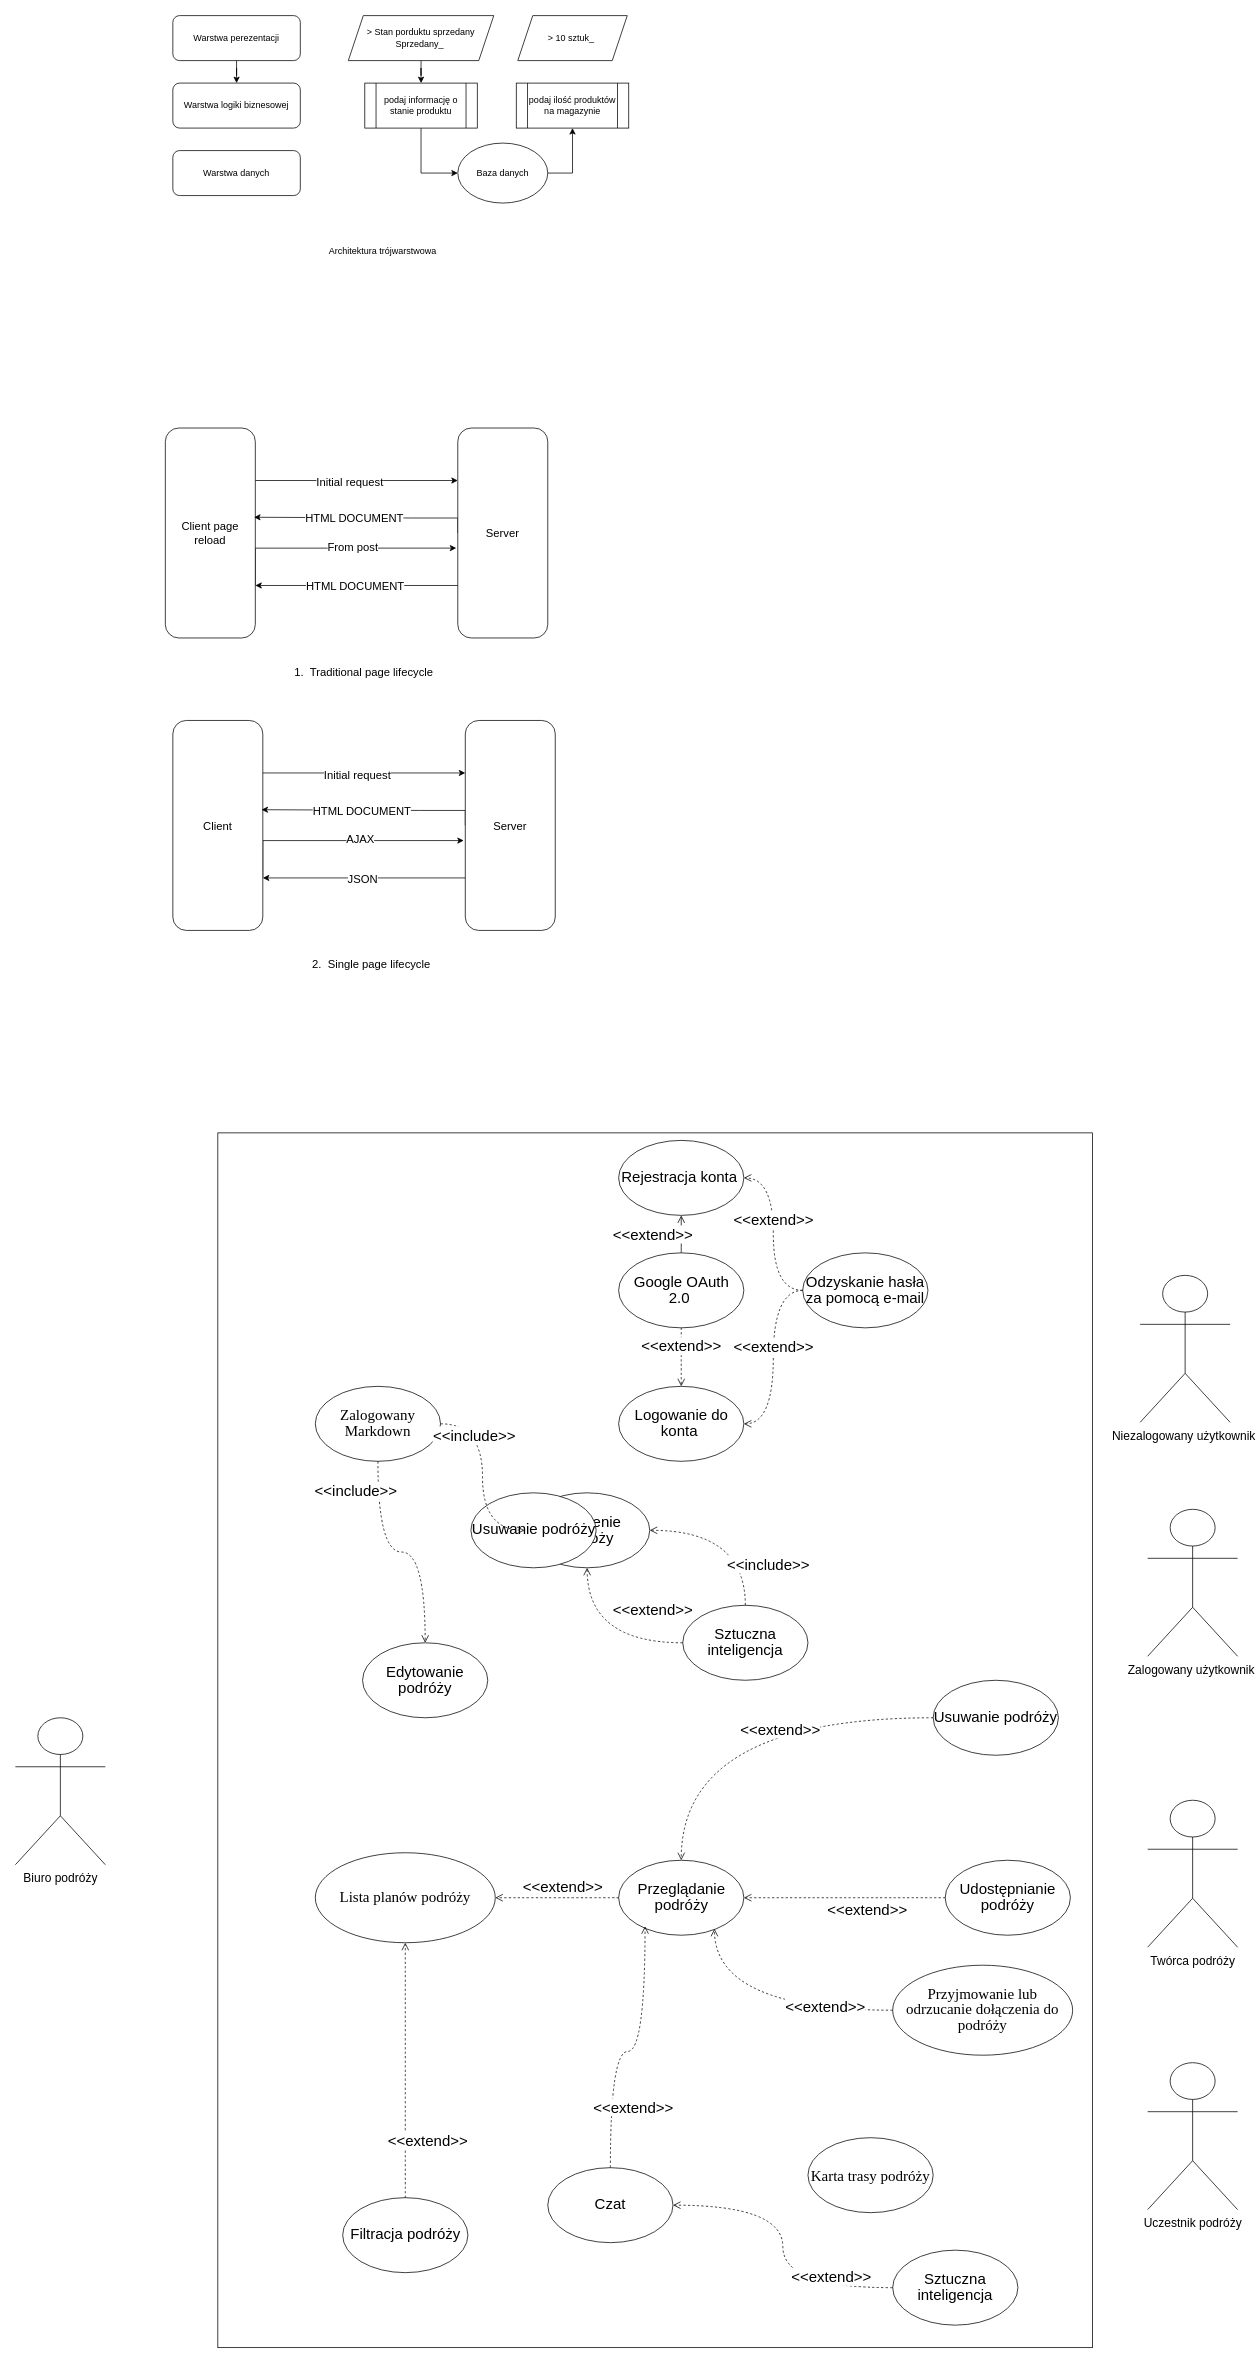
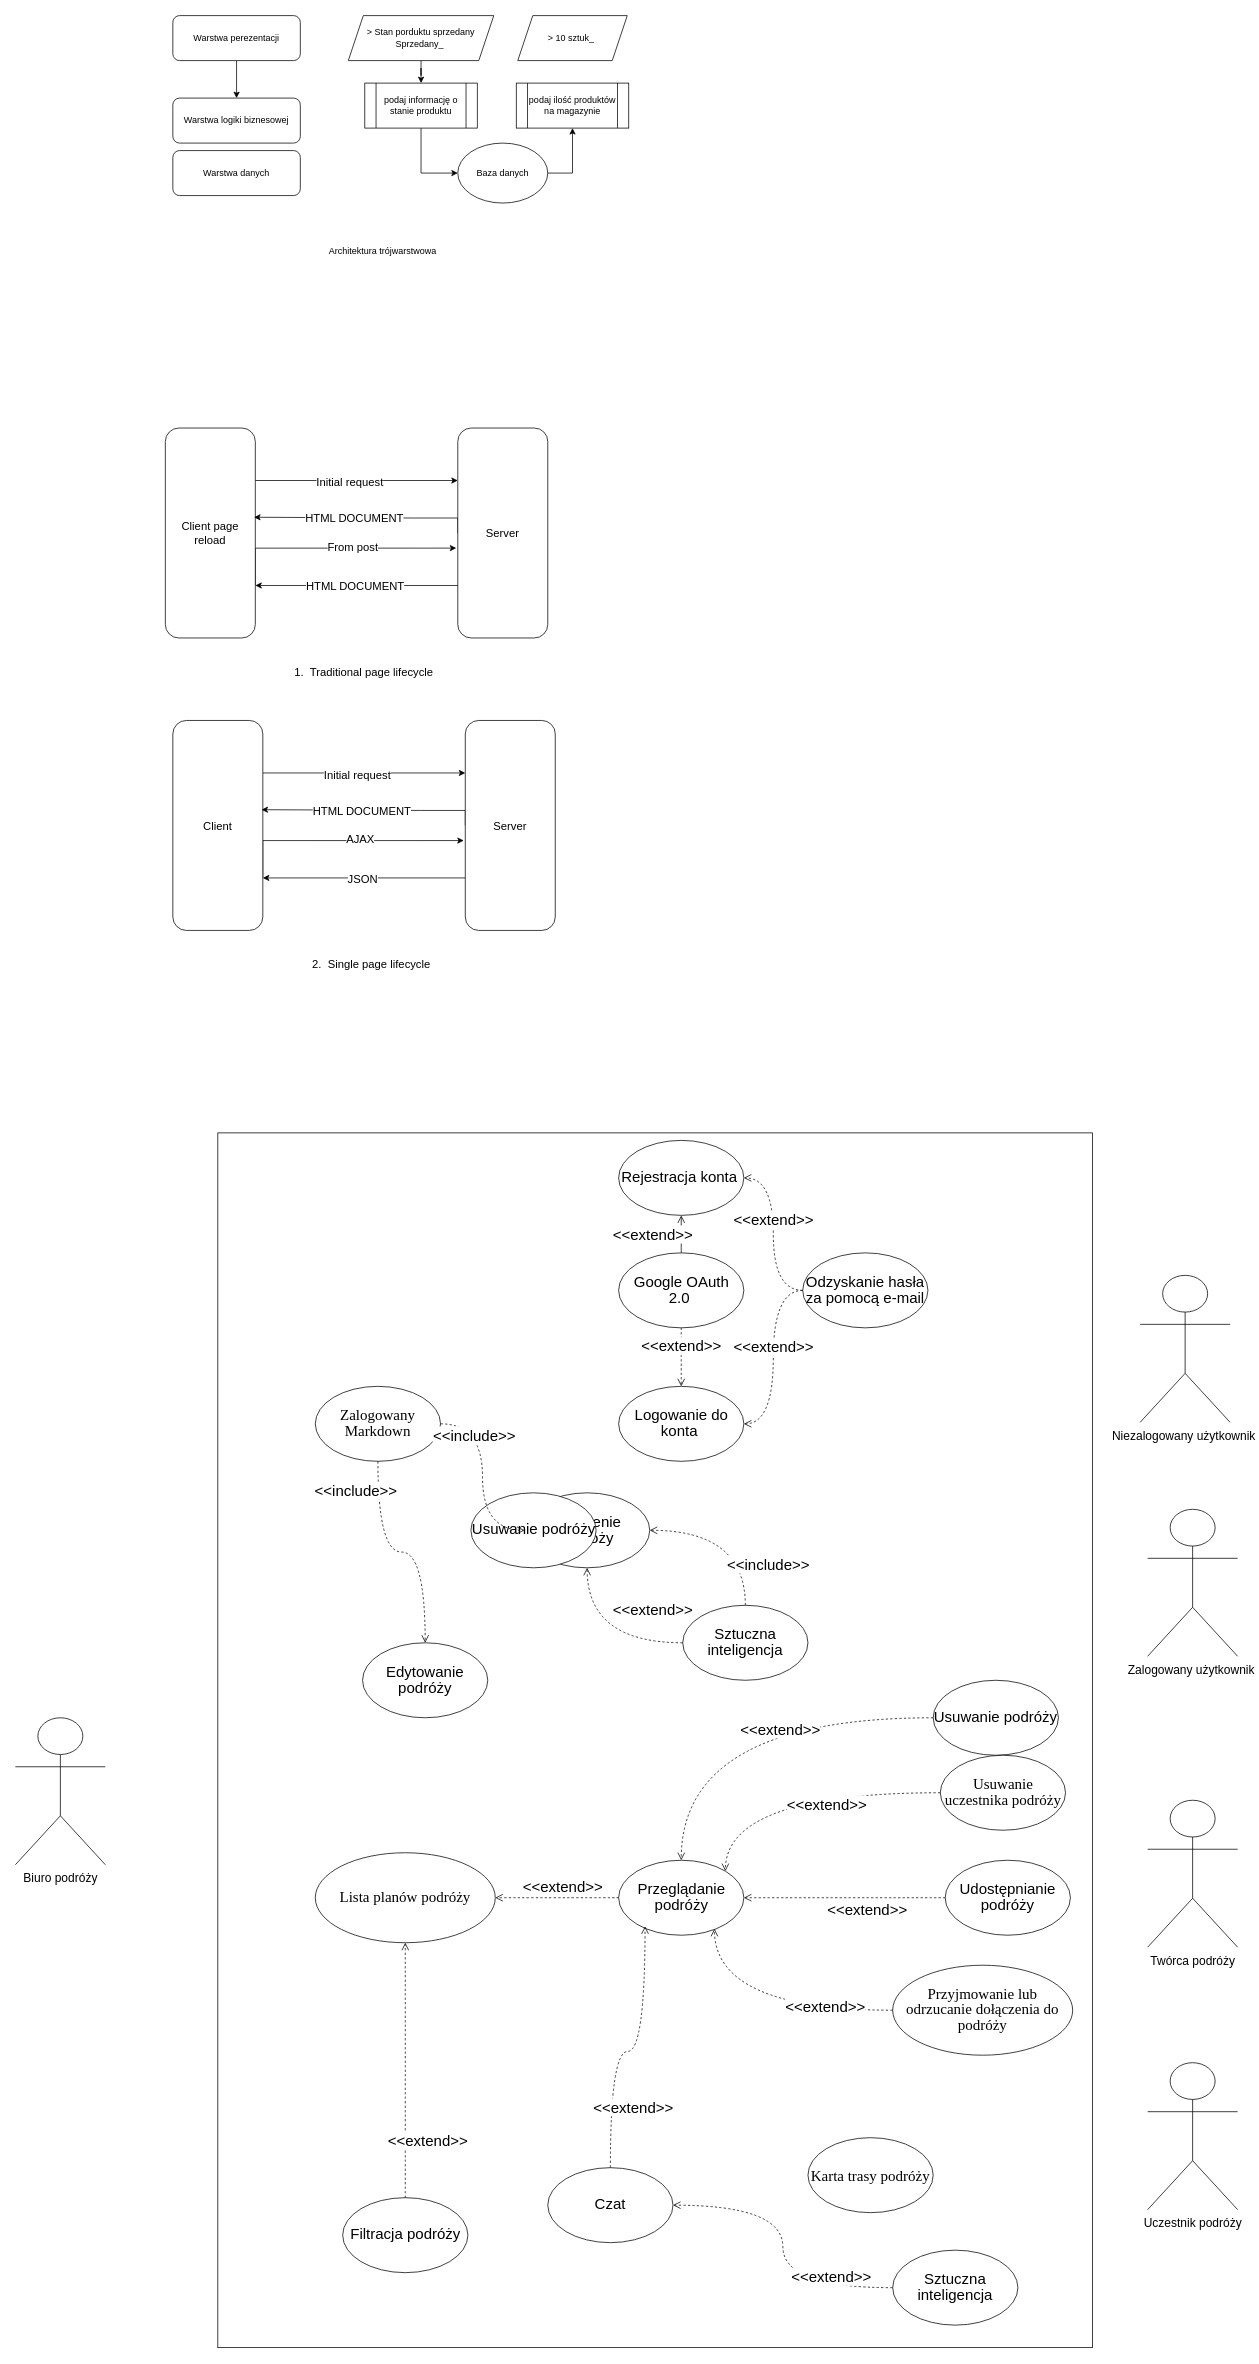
- <mxCell id="4" value="Warstwa logiki biznesowej" style="rounded=1;whiteSpace=wrap;html=1;" vertex="1" parent="1"><mxGeometry x="230" y="110" width="170" height="60" as="geometry" /></mxCell>
+ <mxCell id="4" value="Warstwa logiki biznesowej" style="rounded=1;whiteSpace=wrap;html=1;" vertex="1" parent="1"><mxGeometry x="230" y="130" width="170" height="60" as="geometry" /></mxCell>
+ <mxCell id="52" value="&lt;span style=&quot;line-height: 150%; font-family: &amp;quot;Times New Roman&amp;quot;, serif;&quot;&gt;&lt;font style=&quot;font-size: 20px;&quot;&gt;Usuwanie uczestnika podróży&lt;/font&gt;&lt;/span&gt;" style="ellipse;whiteSpace=wrap;html=1;movable=1;resizable=1;rotatable=1;deletable=1;editable=1;locked=0;connectable=1;" vertex="1" parent="1"><mxGeometry x="1253.5" y="2340" width="167" height="100" as="geometry" /></mxCell>
+ <mxCell id="63" value="&lt;font style=&quot;font-size: 20px;&quot;&gt;&amp;lt;&amp;lt;extend&amp;gt;&amp;gt;&lt;/font&gt;" style="html=1;verticalAlign=bottom;endArrow=open;dashed=1;endSize=8;curved=1;rounded=0;exitX=0;exitY=0.5;exitDx=0;exitDy=0;entryX=1;entryY=0;entryDx=0;entryDy=0;edgeStyle=orthogonalEdgeStyle;movable=1;resizable=1;rotatable=1;deletable=1;editable=1;locked=0;connectable=1;" edge="1" parent="1" source="52" target="48"><mxGeometry x="-0.224" y="30" relative="1" as="geometry"><mxPoint x="1204" y="2430" as="sourcePoint" /><mxPoint x="868" y="2620" as="targetPoint" /><mxPoint as="offset" /></mxGeometry></mxCell>
